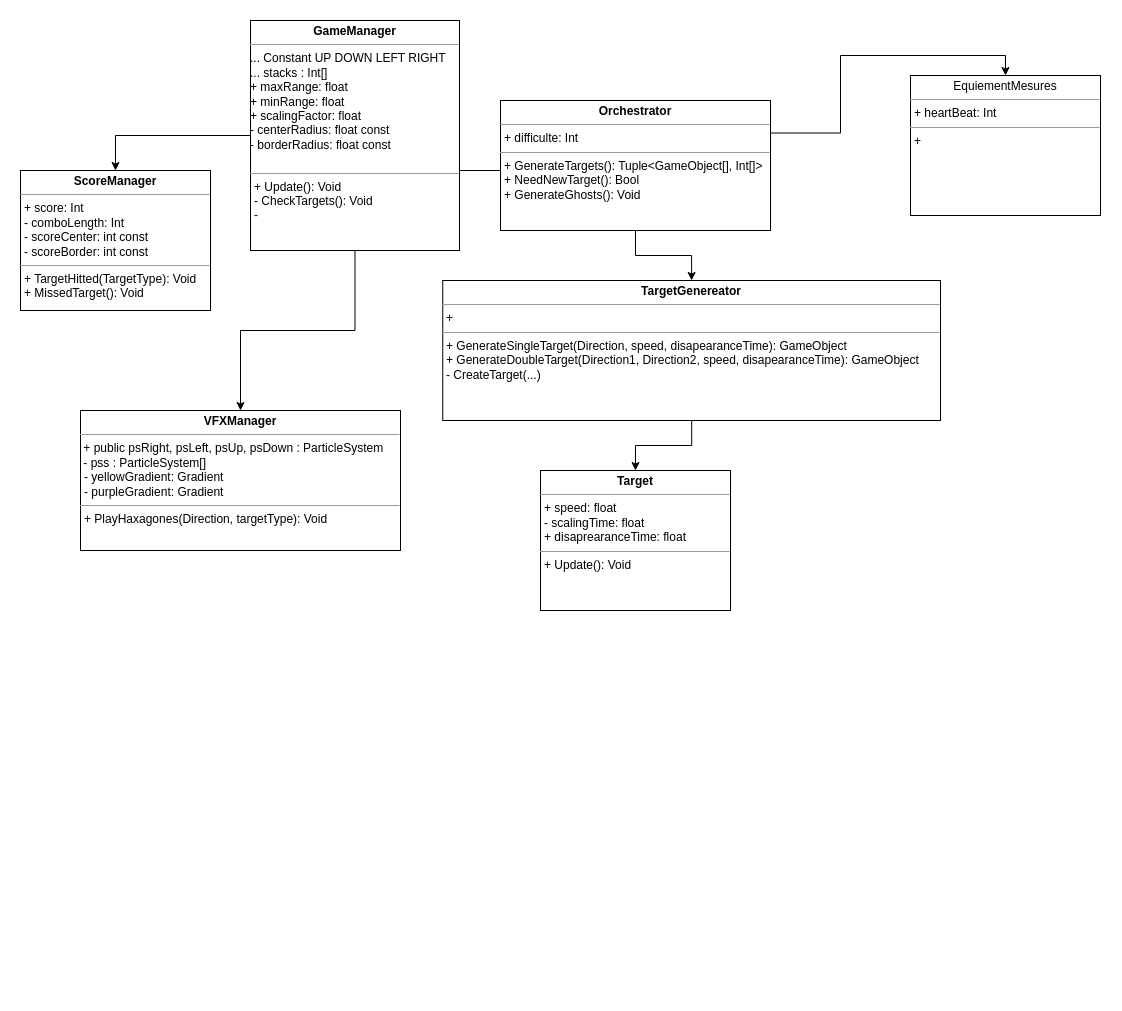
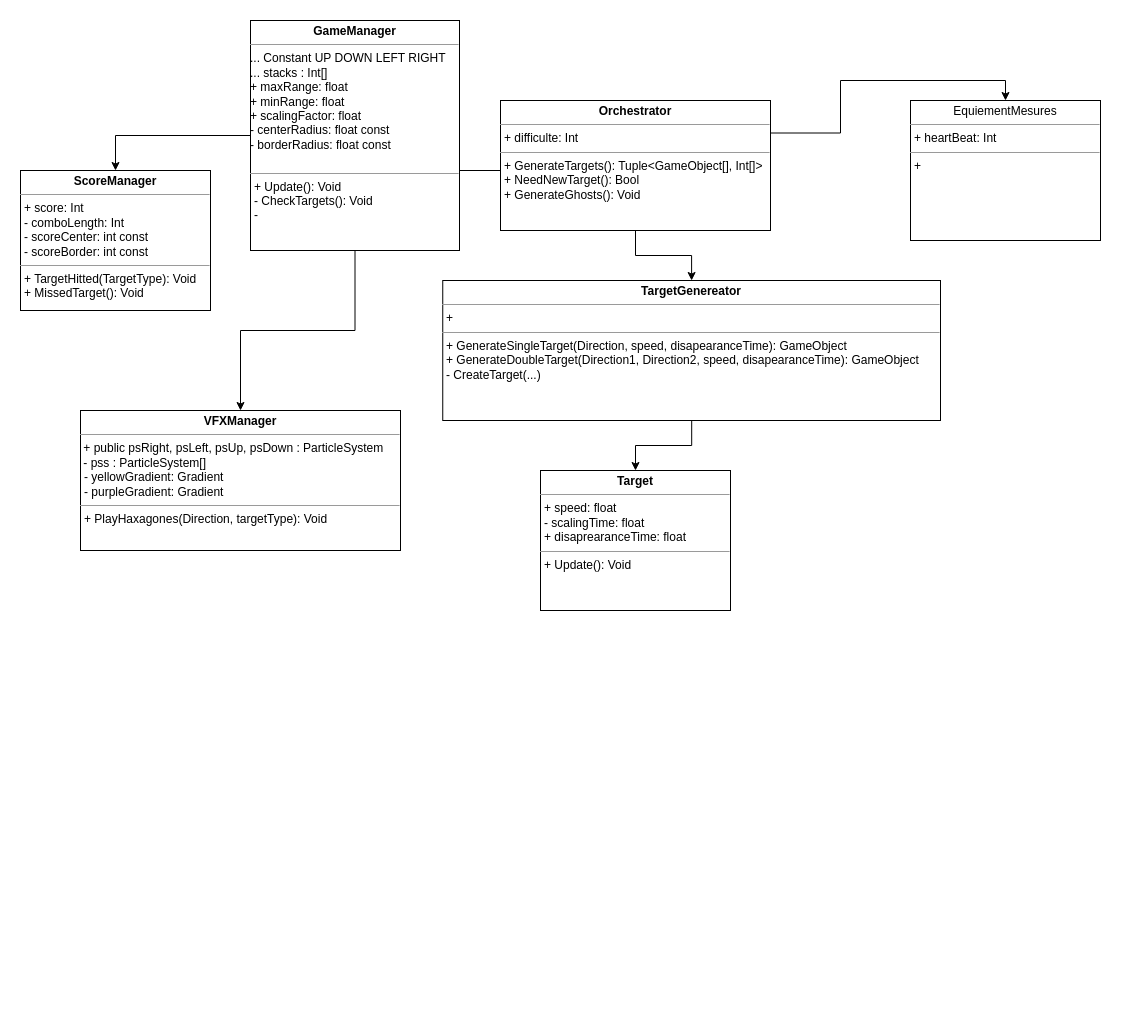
- <mxCell id="23" value="&lt;p style=&quot;margin: 0px ; margin-top: 4px ; text-align: center&quot;&gt;EquiementMesures&lt;/p&gt;&lt;hr size=&quot;1&quot;&gt;&lt;p style=&quot;margin: 0px ; margin-left: 4px&quot;&gt;+ heartBeat: Int&lt;br&gt;&lt;/p&gt;&lt;hr size=&quot;1&quot;&gt;&lt;p style=&quot;margin: 0px ; margin-left: 4px&quot;&gt;+ &lt;br&gt;&lt;/p&gt;&lt;p style=&quot;margin: 0px ; margin-left: 4px&quot;&gt;&lt;br&gt;&lt;/p&gt;" style="verticalAlign=top;align=left;overflow=fill;fontSize=12;fontFamily=Helvetica;html=1;rounded=0;shadow=0;comic=0;labelBackgroundColor=none;strokeWidth=1" vertex="1" parent="1"><mxGeometry x="910" y="75" width="190" height="140" as="geometry" /></mxCell>
+ <mxCell id="23" value="&lt;p style=&quot;margin: 0px ; margin-top: 4px ; text-align: center&quot;&gt;EquiementMesures&lt;/p&gt;&lt;hr size=&quot;1&quot;&gt;&lt;p style=&quot;margin: 0px ; margin-left: 4px&quot;&gt;+ heartBeat: Int&lt;br&gt;&lt;/p&gt;&lt;hr size=&quot;1&quot;&gt;&lt;p style=&quot;margin: 0px ; margin-left: 4px&quot;&gt;+ &lt;br&gt;&lt;/p&gt;&lt;p style=&quot;margin: 0px ; margin-left: 4px&quot;&gt;&lt;br&gt;&lt;/p&gt;" style="verticalAlign=top;align=left;overflow=fill;fontSize=12;fontFamily=Helvetica;html=1;rounded=0;shadow=0;comic=0;labelBackgroundColor=none;strokeWidth=1" vertex="1" parent="1"><mxGeometry x="910" y="100" width="190" height="140" as="geometry" /></mxCell>
